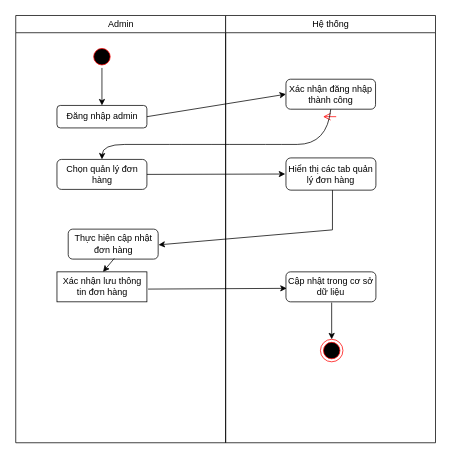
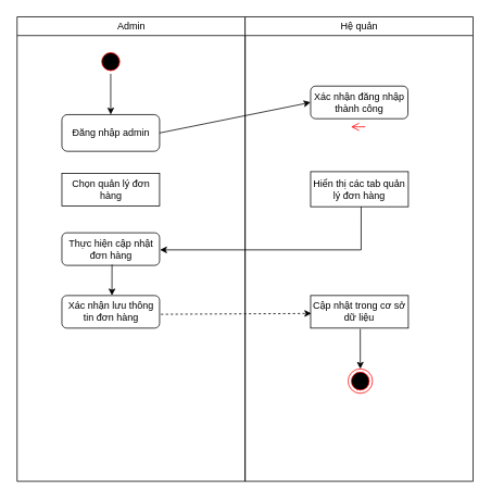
- <mxCell id="10" value="Hệ thống" style="swimlane;whiteSpace=wrap;fontStyle=0" parent="1" vertex="1"><mxGeometry x="300.5" y="20" width="280" height="570" as="geometry" /></mxCell>
+ <mxCell id="10" value="Hệ quản" style="swimlane;whiteSpace=wrap;fontStyle=0" parent="1" vertex="1"><mxGeometry x="300.5" y="20" width="280" height="570" as="geometry" /></mxCell>
- <mxCell id="4" value="Đăng nhập admin" style="rounded=1;whiteSpace=wrap;html=1;" parent="2" vertex="1"><mxGeometry x="55" y="120" width="120" height="30" as="geometry" /></mxCell>
+ <mxCell id="4" value="Đăng nhập admin" style="rounded=1;whiteSpace=wrap;html=1;" parent="2" vertex="1"><mxGeometry x="55" y="120" width="120" height="45" as="geometry" /></mxCell>
- <mxCell id="18" value="" style="curved=1;endArrow=classic;html=1;rounded=0;entryX=0.5;entryY=0;entryDx=0;entryDy=0;exitX=0.5;exitY=1;exitDx=0;exitDy=0;" parent="1" source="12" target="6" edge="1"><mxGeometry width="50" height="50" relative="1" as="geometry"><mxPoint x="256" y="302" as="sourcePoint" /><mxPoint x="306" y="252" as="targetPoint" /><Array as="points"><mxPoint x="436" y="192" /><mxPoint x="356" y="192" /><mxPoint x="256" y="192" /><mxPoint x="196" y="192" /><mxPoint x="136" y="192" /></Array></mxGeometry></mxCell>
- <mxCell id="6" value="Chọn quản lý đơn hàng" style="rounded=1;whiteSpace=wrap;html=1;" parent="2" vertex="1"><mxGeometry x="55" y="192" width="120" height="40" as="geometry" /></mxCell>
+ <mxCell id="6" value="Chọn quản lý đơn hàng" style="whiteSpace=wrap;html=1;rounded=0;" parent="2" vertex="1"><mxGeometry x="55" y="192" width="120" height="40" as="geometry" /></mxCell>
- <mxCell id="19" value="" style="endArrow=classic;html=1;rounded=0;exitX=1;exitY=0.5;exitDx=0;exitDy=0;entryX=-0.008;entryY=0.5;entryDx=0;entryDy=0;entryPerimeter=0;" parent="1" source="6" target="13" edge="1"><mxGeometry width="50" height="50" relative="1" as="geometry"><mxPoint x="256" y="302" as="sourcePoint" /><mxPoint x="306" y="252" as="targetPoint" /></mxGeometry></mxCell>
- <mxCell id="13" value="Hiển thị các tab quản lý đơn hàng" style="rounded=1;whiteSpace=wrap;html=1;" parent="10" vertex="1"><mxGeometry x="80.5" y="190" width="120" height="43" as="geometry" /></mxCell>
+ <mxCell id="13" value="Hiển thị các tab quản lý đơn hàng" style="whiteSpace=wrap;html=1;rounded=0;" parent="10" vertex="1"><mxGeometry x="80.5" y="190" width="120" height="43" as="geometry" /></mxCell>
- <mxCell id="7" value="Thực hiện cập nhật đơn hàng" style="rounded=1;whiteSpace=wrap;html=1;" parent="2" vertex="1"><mxGeometry x="70" y="285" width="120" height="40" as="geometry" /></mxCell>
+ <mxCell id="7" value="Thực hiện cập nhật đơn hàng" style="rounded=1;whiteSpace=wrap;html=1;" parent="2" vertex="1"><mxGeometry x="55" y="265" width="120" height="40" as="geometry" /></mxCell>
- <mxCell id="8" value="Xác nhận lưu thông tin đơn hàng" style="whiteSpace=wrap;html=1;rounded=0;" parent="2" vertex="1"><mxGeometry x="55" y="342" width="120" height="40" as="geometry" /></mxCell>
+ <mxCell id="8" value="Xác nhận lưu thông tin đơn hàng" style="rounded=1;whiteSpace=wrap;html=1;" parent="2" vertex="1"><mxGeometry x="55" y="342" width="120" height="40" as="geometry" /></mxCell>
- <mxCell id="14" value="Cập nhật trong cơ sở dữ liệu" style="rounded=1;whiteSpace=wrap;html=1;" parent="10" vertex="1"><mxGeometry x="80.5" y="342" width="120" height="40" as="geometry" /></mxCell>
+ <mxCell id="14" value="Cập nhật trong cơ sở dữ liệu" style="whiteSpace=wrap;html=1;rounded=0;" parent="10" vertex="1"><mxGeometry x="80.5" y="342" width="120" height="40" as="geometry" /></mxCell>
- <mxCell id="21" value="" style="endArrow=classic;html=1;rounded=0;exitX=1.013;exitY=0.575;exitDx=0;exitDy=0;exitPerimeter=0;entryX=0.008;entryY=0.55;entryDx=0;entryDy=0;entryPerimeter=0;" parent="1" source="8" target="14" edge="1"><mxGeometry width="50" height="50" relative="1" as="geometry"><mxPoint x="256" y="392" as="sourcePoint" /><mxPoint x="306" y="342" as="targetPoint" /></mxGeometry></mxCell>
+ <mxCell id="21" value="" style="endArrow=classic;html=1;rounded=0;exitX=1.013;exitY=0.575;exitDx=0;exitDy=0;exitPerimeter=0;entryX=0.008;entryY=0.55;entryDx=0;entryDy=0;entryPerimeter=0;dashed=1;" parent="1" source="8" target="14" edge="1"><mxGeometry width="50" height="50" relative="1" as="geometry"><mxPoint x="256" y="392" as="sourcePoint" /><mxPoint x="306" y="342" as="targetPoint" /></mxGeometry></mxCell>
